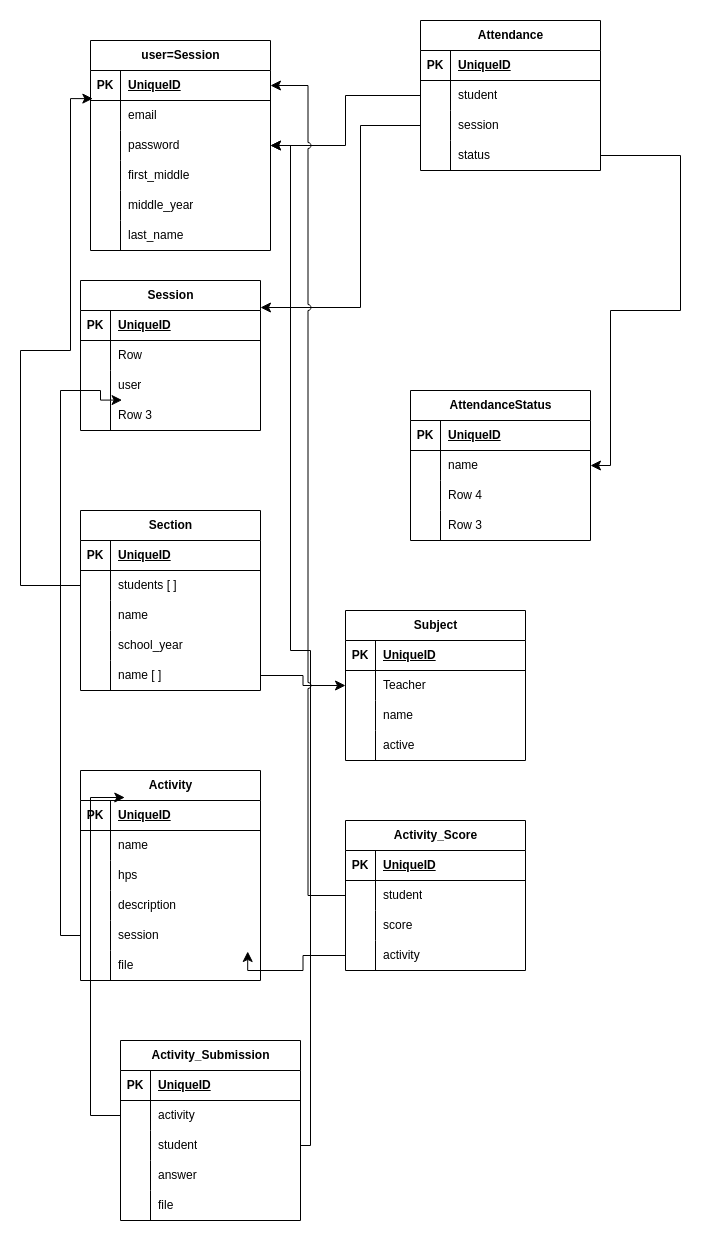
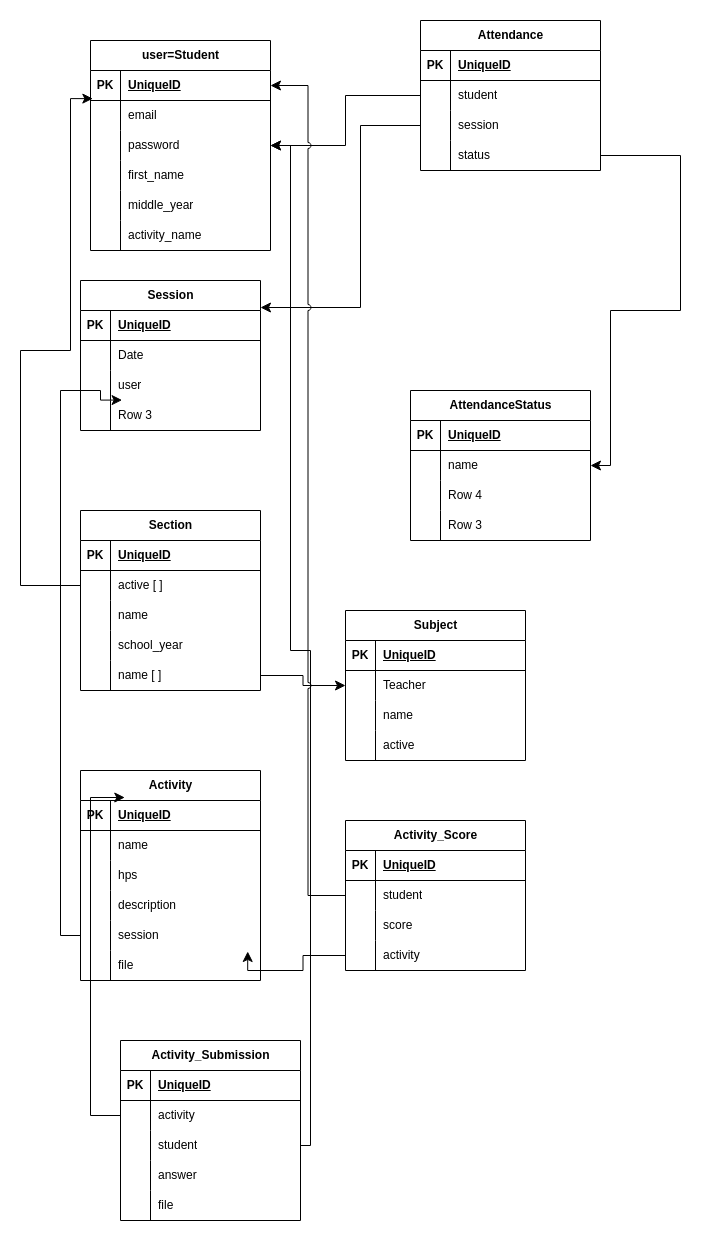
- <mxCell id="2" value="user=Session" style="shape=table;startSize=30;container=1;collapsible=1;childLayout=tableLayout;fixedRows=1;rowLines=0;fontStyle=1;align=center;resizeLast=1;html=1;" parent="1" vertex="1"><mxGeometry x="90" y="40" width="180" height="210" as="geometry" /></mxCell>
+ <mxCell id="2" value="user=Student" style="shape=table;startSize=30;container=1;collapsible=1;childLayout=tableLayout;fixedRows=1;rowLines=0;fontStyle=1;align=center;resizeLast=1;html=1;" parent="1" vertex="1"><mxGeometry x="90" y="40" width="180" height="210" as="geometry" /></mxCell>
- <mxCell id="14" value="first_middle" style="shape=partialRectangle;connectable=0;fillColor=none;top=0;left=0;bottom=0;right=0;align=left;spacingLeft=6;overflow=hidden;whiteSpace=wrap;html=1;" parent="12" vertex="1"><mxGeometry x="30" width="150" height="30" as="geometry"><mxRectangle width="150" height="30" as="alternateBounds" /></mxGeometry></mxCell>
+ <mxCell id="14" value="first_name" style="shape=partialRectangle;connectable=0;fillColor=none;top=0;left=0;bottom=0;right=0;align=left;spacingLeft=6;overflow=hidden;whiteSpace=wrap;html=1;" parent="12" vertex="1"><mxGeometry x="30" width="150" height="30" as="geometry"><mxRectangle width="150" height="30" as="alternateBounds" /></mxGeometry></mxCell>
- <mxCell id="20" value="last_name" style="shape=partialRectangle;connectable=0;fillColor=none;top=0;left=0;bottom=0;right=0;align=left;spacingLeft=6;overflow=hidden;whiteSpace=wrap;html=1;" parent="18" vertex="1"><mxGeometry x="30" width="150" height="30" as="geometry"><mxRectangle width="150" height="30" as="alternateBounds" /></mxGeometry></mxCell>
+ <mxCell id="20" value="activity_name" style="shape=partialRectangle;connectable=0;fillColor=none;top=0;left=0;bottom=0;right=0;align=left;spacingLeft=6;overflow=hidden;whiteSpace=wrap;html=1;" parent="18" vertex="1"><mxGeometry x="30" width="150" height="30" as="geometry"><mxRectangle width="150" height="30" as="alternateBounds" /></mxGeometry></mxCell>
- <mxCell id="59" value="Row" style="shape=partialRectangle;connectable=0;fillColor=none;top=0;left=0;bottom=0;right=0;align=left;spacingLeft=6;overflow=hidden;whiteSpace=wrap;html=1;" parent="57" vertex="1"><mxGeometry x="30" width="150" height="30" as="geometry"><mxRectangle width="150" height="30" as="alternateBounds" /></mxGeometry></mxCell>
+ <mxCell id="59" value="Date" style="shape=partialRectangle;connectable=0;fillColor=none;top=0;left=0;bottom=0;right=0;align=left;spacingLeft=6;overflow=hidden;whiteSpace=wrap;html=1;" parent="57" vertex="1"><mxGeometry x="30" width="150" height="30" as="geometry"><mxRectangle width="150" height="30" as="alternateBounds" /></mxGeometry></mxCell>
- <mxCell id="88" value="students [ ]" style="shape=partialRectangle;connectable=0;fillColor=none;top=0;left=0;bottom=0;right=0;align=left;spacingLeft=6;overflow=hidden;whiteSpace=wrap;html=1;" parent="86" vertex="1"><mxGeometry x="30" width="150" height="30" as="geometry"><mxRectangle width="150" height="30" as="alternateBounds" /></mxGeometry></mxCell>
+ <mxCell id="88" value="active [ ]" style="shape=partialRectangle;connectable=0;fillColor=none;top=0;left=0;bottom=0;right=0;align=left;spacingLeft=6;overflow=hidden;whiteSpace=wrap;html=1;" parent="86" vertex="1"><mxGeometry x="30" width="150" height="30" as="geometry"><mxRectangle width="150" height="30" as="alternateBounds" /></mxGeometry></mxCell>
